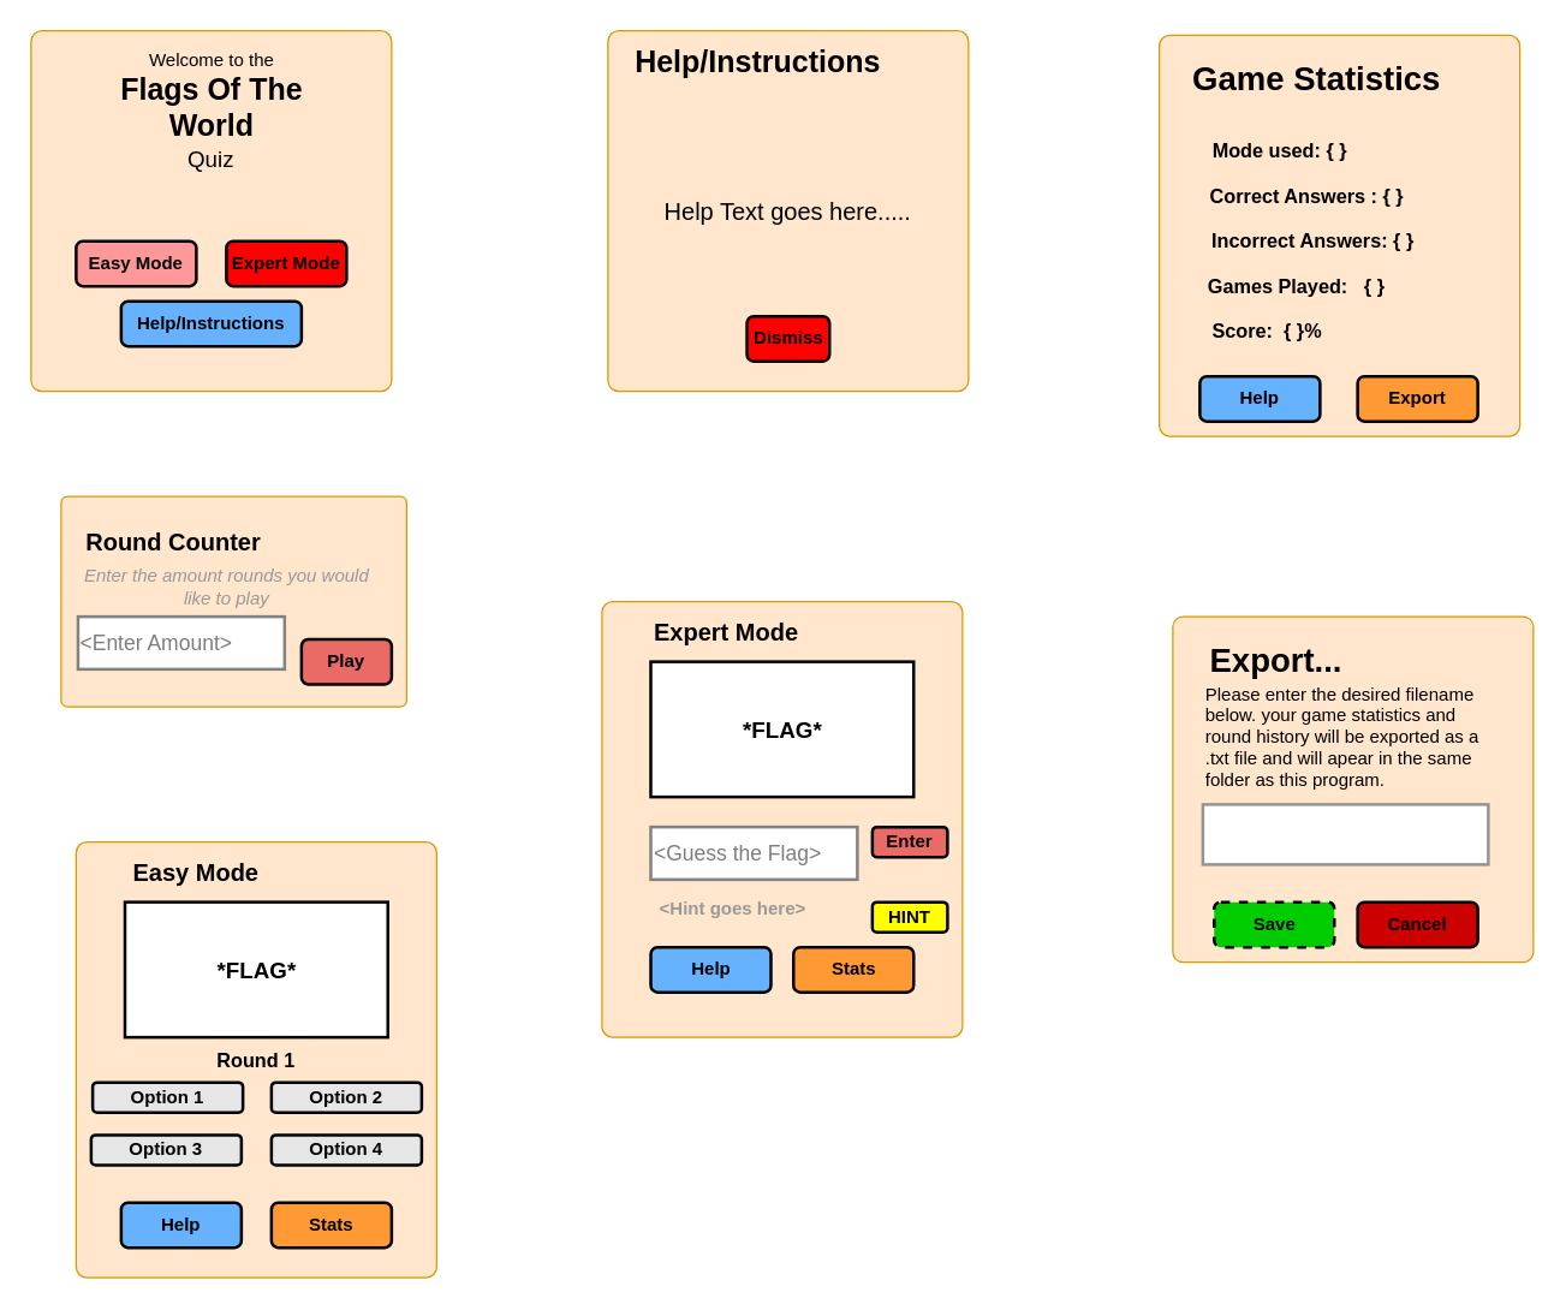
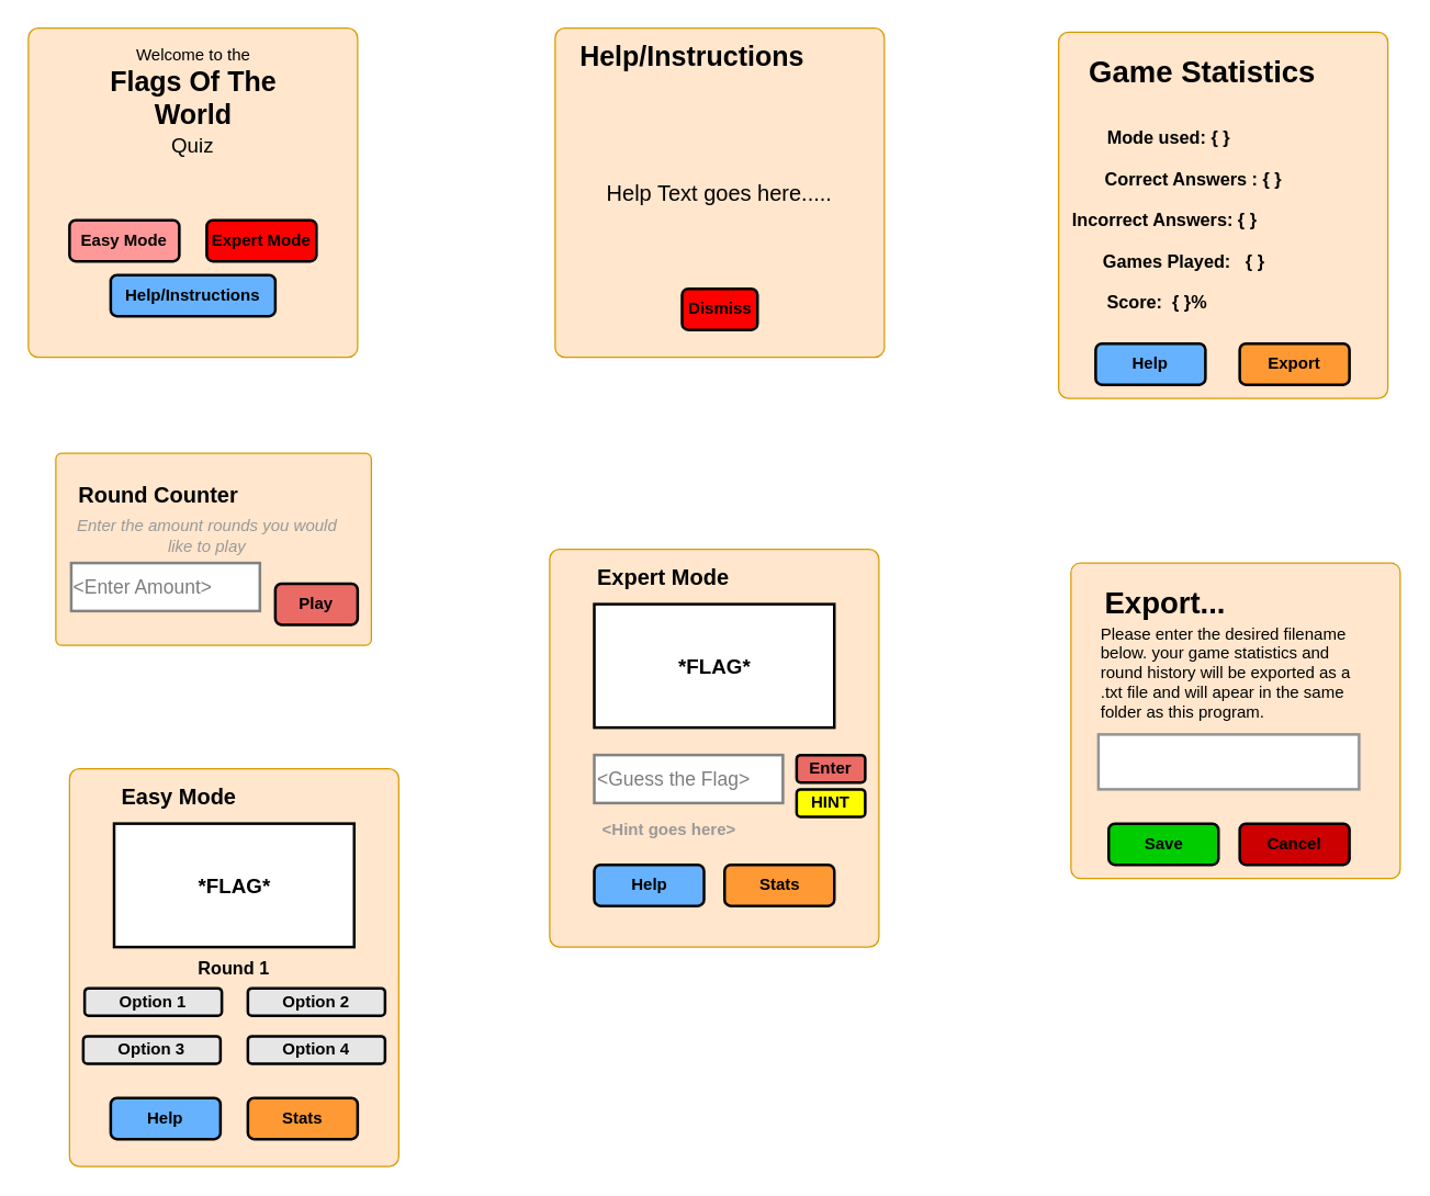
- <mxCell id="31" value="&lt;font style=&quot;font-size: 13px&quot;&gt;&lt;b&gt;Incorrect Answers: { }&lt;/b&gt;&lt;/font&gt;" style="text;html=1;strokeColor=none;fillColor=none;align=center;verticalAlign=middle;whiteSpace=wrap;rounded=0;" parent="1" vertex="1"><mxGeometry x="803" y="150" width="141" height="20" as="geometry" /></mxCell>
+ <mxCell id="31" value="&lt;font style=&quot;font-size: 13px&quot;&gt;&lt;b&gt;Incorrect Answers: { }&lt;/b&gt;&lt;/font&gt;" style="text;html=1;strokeColor=none;fillColor=none;align=center;verticalAlign=middle;whiteSpace=wrap;rounded=0;" parent="1" vertex="1"><mxGeometry x="778" y="150" width="141" height="20" as="geometry" /></mxCell>
- <mxCell id="42" value="&lt;b&gt;HINT&lt;/b&gt;" style="rounded=1;whiteSpace=wrap;html=1;strokeWidth=2;fillColor=#FFFF00;" parent="1" vertex="1"><mxGeometry x="580" y="600" width="50" height="20" as="geometry" /></mxCell>
+ <mxCell id="42" value="&lt;b&gt;HINT&lt;/b&gt;" style="rounded=1;whiteSpace=wrap;html=1;strokeWidth=2;fillColor=#FFFF00;" parent="1" vertex="1"><mxGeometry x="580" y="575" width="50" height="20" as="geometry" /></mxCell>
- <mxCell id="40" value="&lt;b&gt;Save&lt;/b&gt;" style="rounded=1;whiteSpace=wrap;html=1;strokeWidth=2;fillColor=#00CC00;dashed=1;" parent="1" vertex="1"><mxGeometry x="807.5" y="600" width="80" height="30" as="geometry" /></mxCell>
+ <mxCell id="40" value="&lt;b&gt;Save&lt;/b&gt;" style="rounded=1;whiteSpace=wrap;html=1;strokeWidth=2;fillColor=#00CC00;" parent="1" vertex="1"><mxGeometry x="807.5" y="600" width="80" height="30" as="geometry" /></mxCell>
